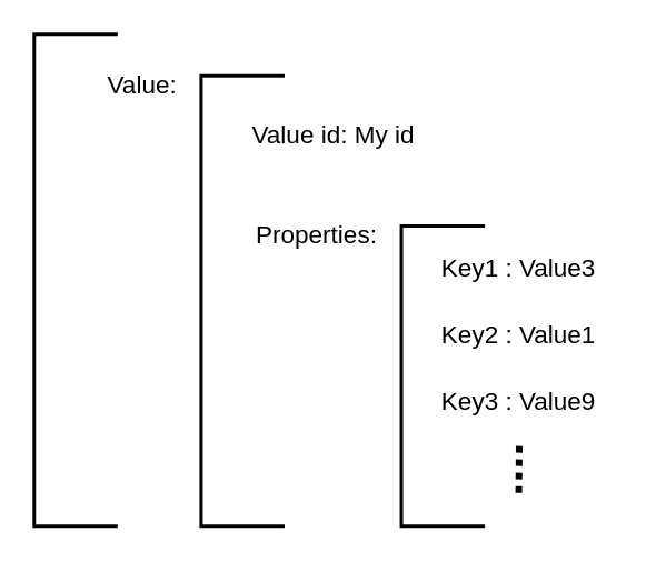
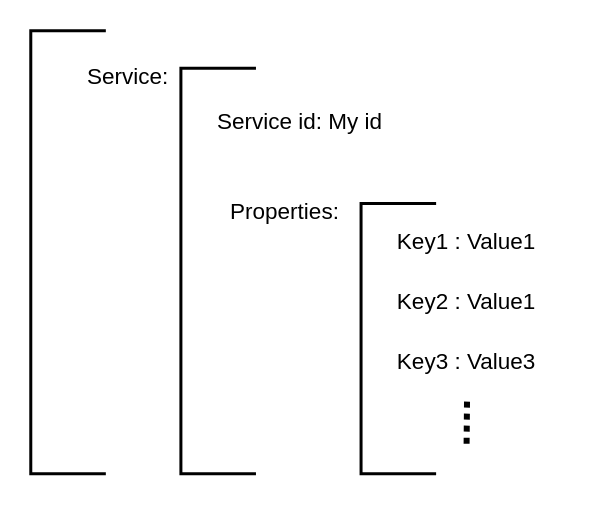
- <mxCell id="3" value="Value:" style="text;html=1;align=center;verticalAlign=middle;whiteSpace=wrap;rounded=0;fontSize=15;" vertex="1" parent="1"><mxGeometry x="50" y="35" width="70" height="30" as="geometry" /></mxCell>
+ <mxCell id="3" value="Service:" style="text;html=1;align=center;verticalAlign=middle;whiteSpace=wrap;rounded=0;fontSize=15;" vertex="1" parent="1"><mxGeometry x="50" y="35" width="70" height="30" as="geometry" /></mxCell>
- <mxCell id="5" value="Value id: My id" style="text;html=1;align=center;verticalAlign=middle;whiteSpace=wrap;rounded=0;fontSize=15;" vertex="1" parent="1"><mxGeometry x="139" y="65" width="121" height="30" as="geometry" /></mxCell>
+ <mxCell id="5" value="Service id: My id" style="text;html=1;align=center;verticalAlign=middle;whiteSpace=wrap;rounded=0;fontSize=15;" vertex="1" parent="1"><mxGeometry x="139" y="65" width="121" height="30" as="geometry" /></mxCell>
- <mxCell id="8" value="Key1 : Value3" style="text;html=1;align=center;verticalAlign=middle;whiteSpace=wrap;rounded=0;fontSize=15;" vertex="1" parent="1"><mxGeometry x="250" y="145" width="121" height="30" as="geometry" /></mxCell>
+ <mxCell id="8" value="Key1 : Value1" style="text;html=1;align=center;verticalAlign=middle;whiteSpace=wrap;rounded=0;fontSize=15;" vertex="1" parent="1"><mxGeometry x="250" y="145" width="121" height="30" as="geometry" /></mxCell>
- <mxCell id="10" value="Key3 : Value9" style="text;html=1;align=center;verticalAlign=middle;whiteSpace=wrap;rounded=0;fontSize=15;" vertex="1" parent="1"><mxGeometry x="250" y="225" width="121" height="30" as="geometry" /></mxCell>
+ <mxCell id="10" value="Key3 : Value3" style="text;html=1;align=center;verticalAlign=middle;whiteSpace=wrap;rounded=0;fontSize=15;" vertex="1" parent="1"><mxGeometry x="250" y="225" width="121" height="30" as="geometry" /></mxCell>
